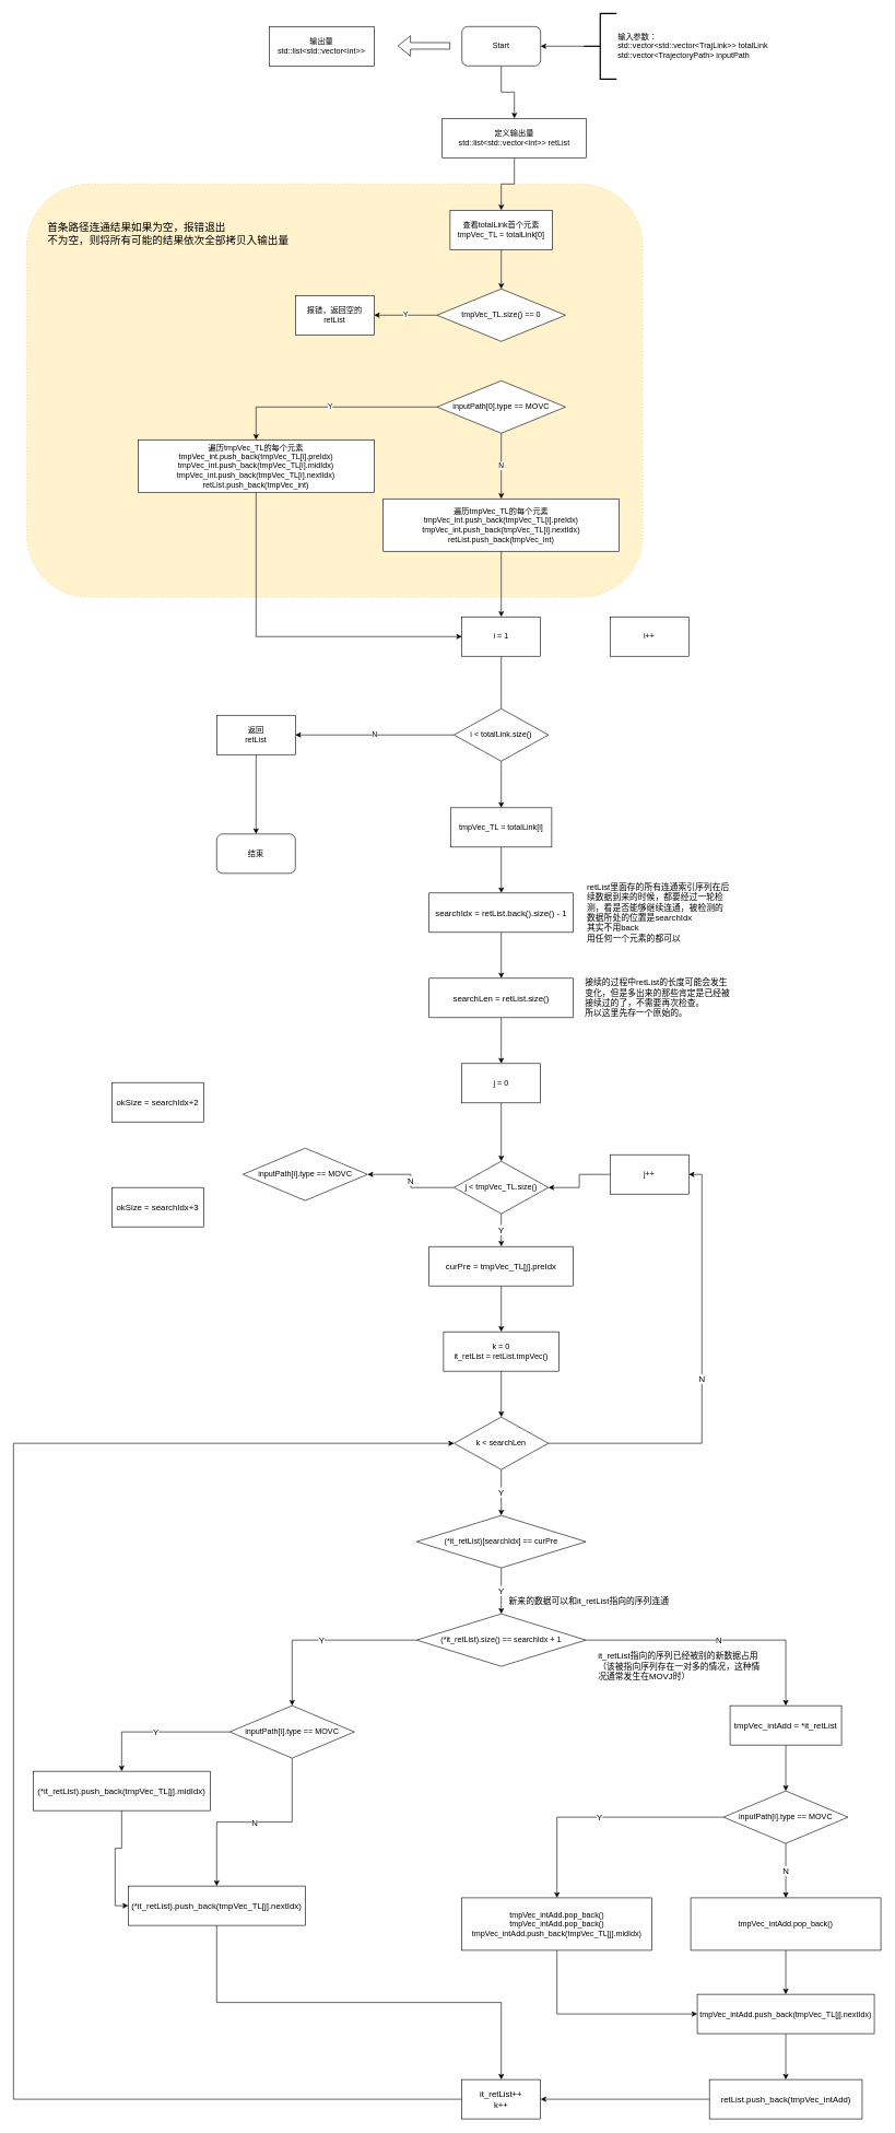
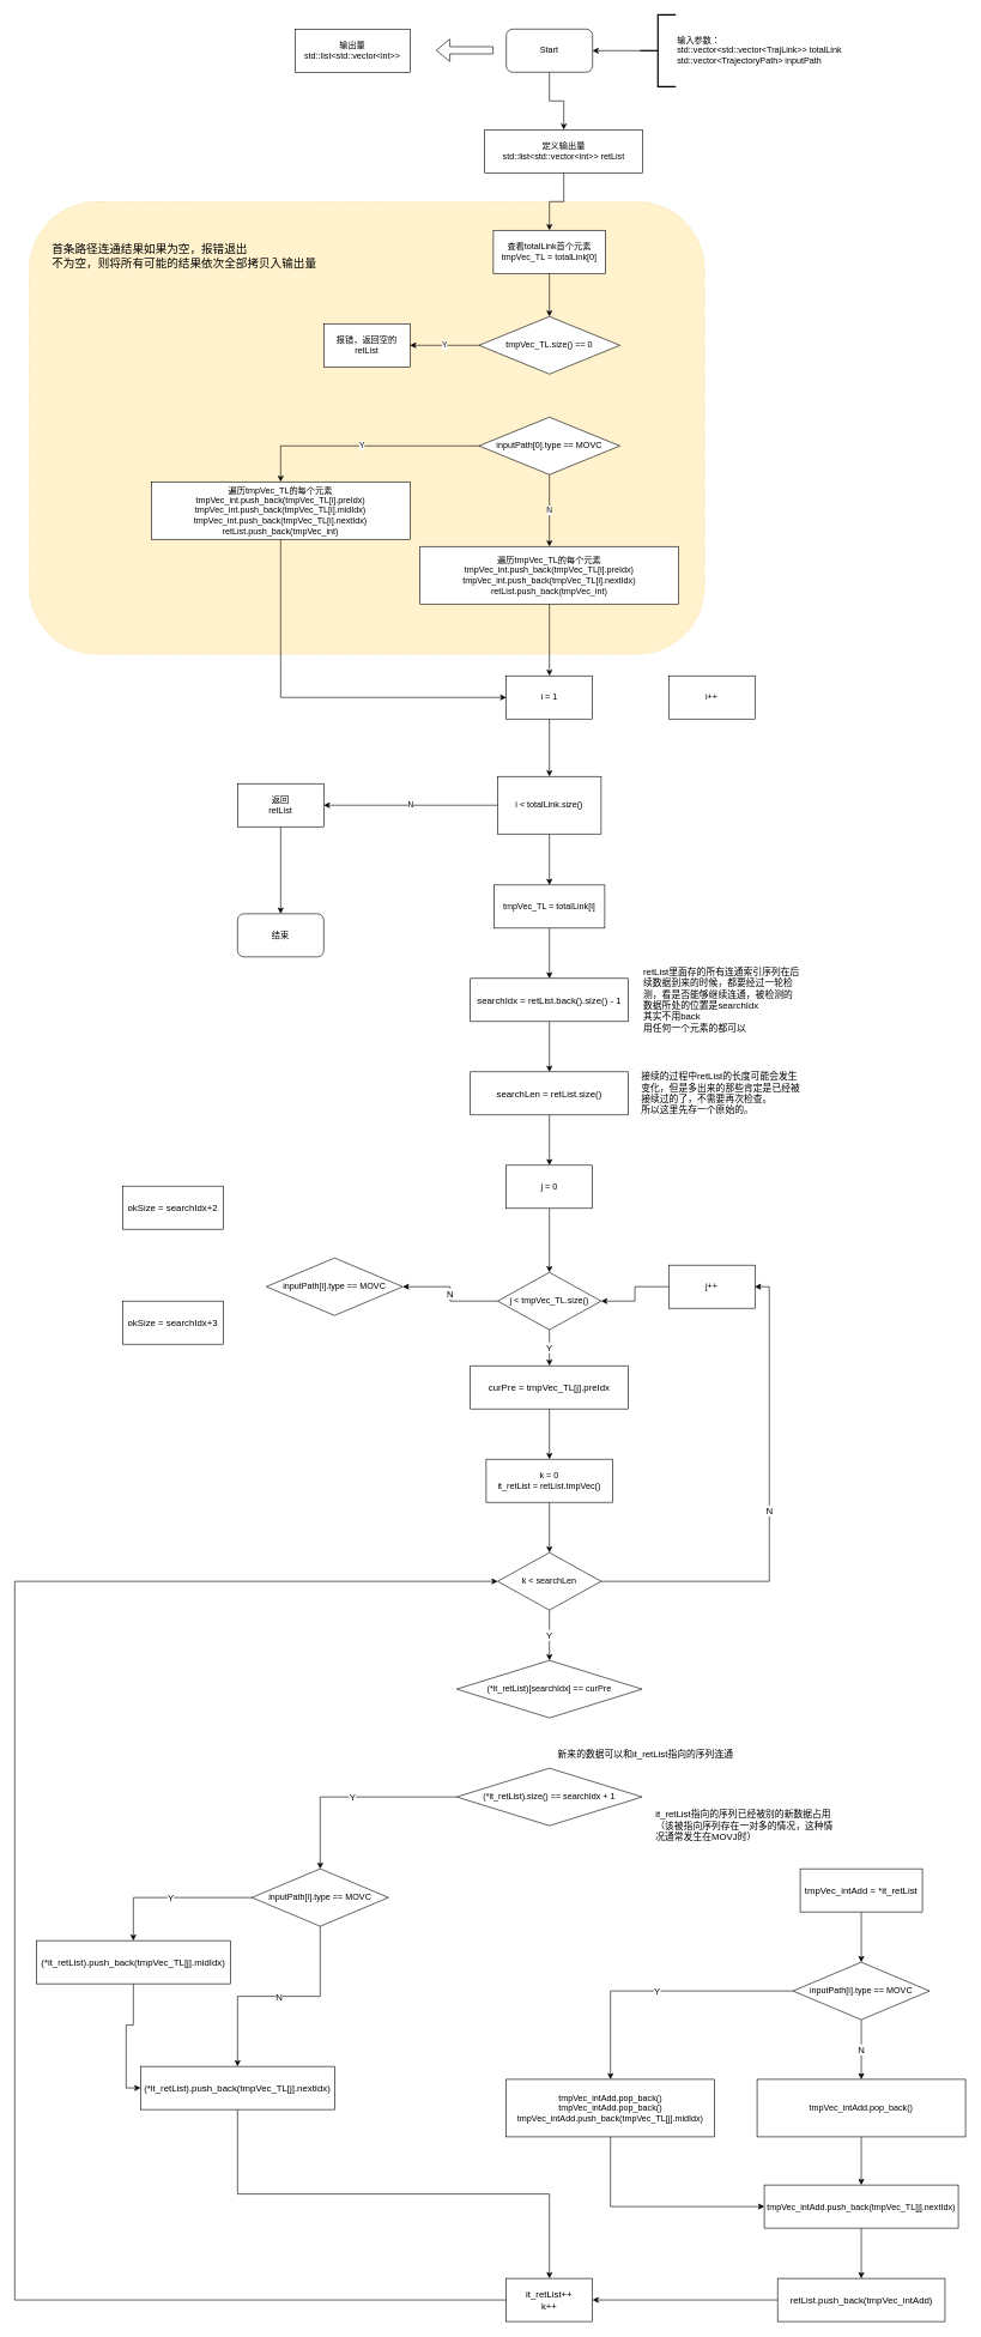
- <mxCell id="23" style="edgeStyle=orthogonalEdgeStyle;rounded=0;orthogonalLoop=1;jettySize=auto;html=1;exitX=0.5;exitY=1;exitDx=0;exitDy=0;entryX=0.5;entryY=0;entryDx=0;entryDy=0;fontSize=13;endArrow=none;" edge="1" parent="1" source="24" target="28"><mxGeometry relative="1" as="geometry" /></mxCell>
+ <mxCell id="23" style="edgeStyle=orthogonalEdgeStyle;rounded=0;orthogonalLoop=1;jettySize=auto;html=1;exitX=0.5;exitY=1;exitDx=0;exitDy=0;entryX=0.5;entryY=0;entryDx=0;entryDy=0;fontSize=13;" edge="1" parent="1" source="24" target="28"><mxGeometry relative="1" as="geometry" /></mxCell>
- <mxCell id="28" value="i &amp;lt; totalLink.size()" style="rhombus;whiteSpace=wrap;html=1;" vertex="1" parent="1"><mxGeometry x="692" y="1080" width="144" height="80" as="geometry" /></mxCell>
+ <mxCell id="28" value="i &amp;lt; totalLink.size()" style="whiteSpace=wrap;html=1;rounded=0;" vertex="1" parent="1"><mxGeometry x="692" y="1080" width="144" height="80" as="geometry" /></mxCell>
- <mxCell id="54" value="Y" style="edgeStyle=orthogonalEdgeStyle;rounded=0;orthogonalLoop=1;jettySize=auto;html=1;exitX=0.5;exitY=1;exitDx=0;exitDy=0;entryX=0.5;entryY=0;entryDx=0;entryDy=0;fontSize=13;" edge="1" parent="1" source="55" target="58"><mxGeometry relative="1" as="geometry" /></mxCell>
- <mxCell id="57" value="N" style="edgeStyle=orthogonalEdgeStyle;rounded=0;orthogonalLoop=1;jettySize=auto;html=1;exitX=1;exitY=0.5;exitDx=0;exitDy=0;entryX=0.5;entryY=0;entryDx=0;entryDy=0;fontSize=13;" edge="1" parent="1" source="58" target="65"><mxGeometry relative="1" as="geometry" /></mxCell>
